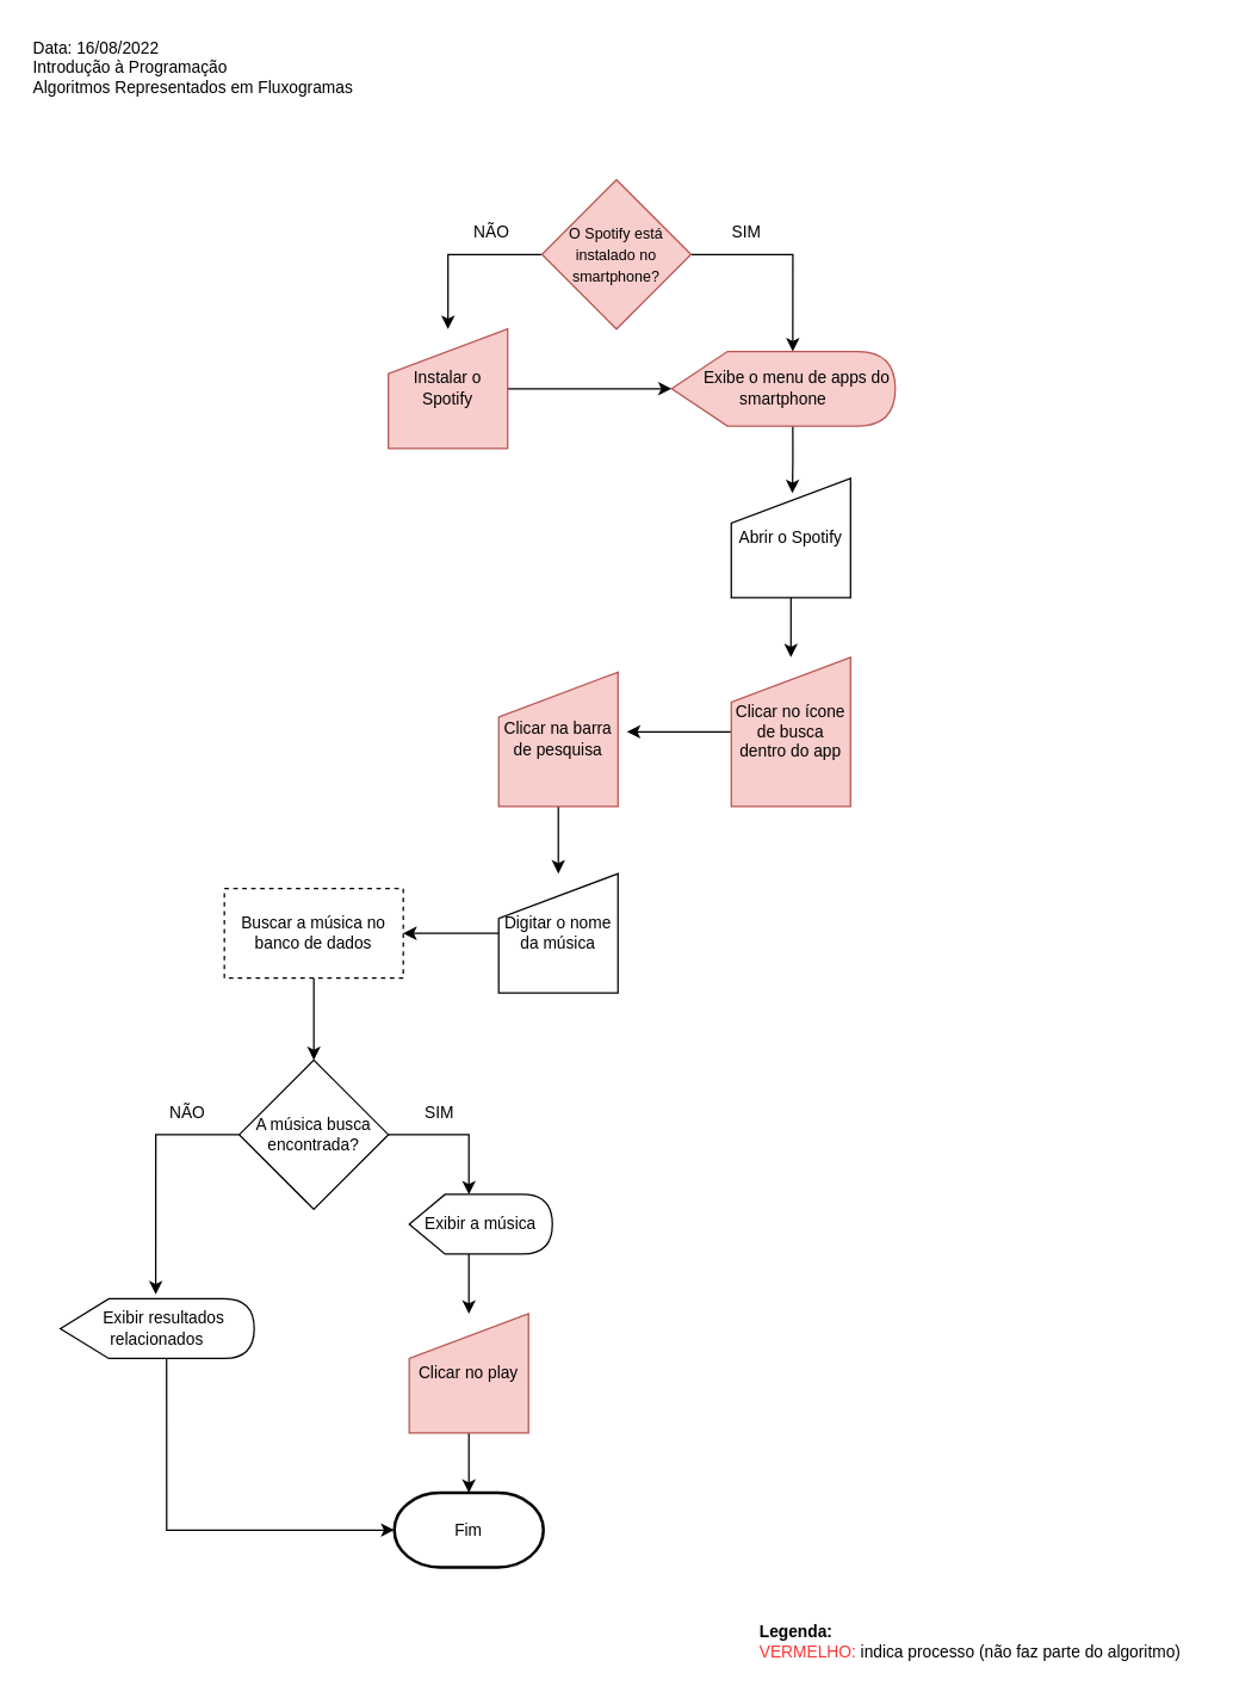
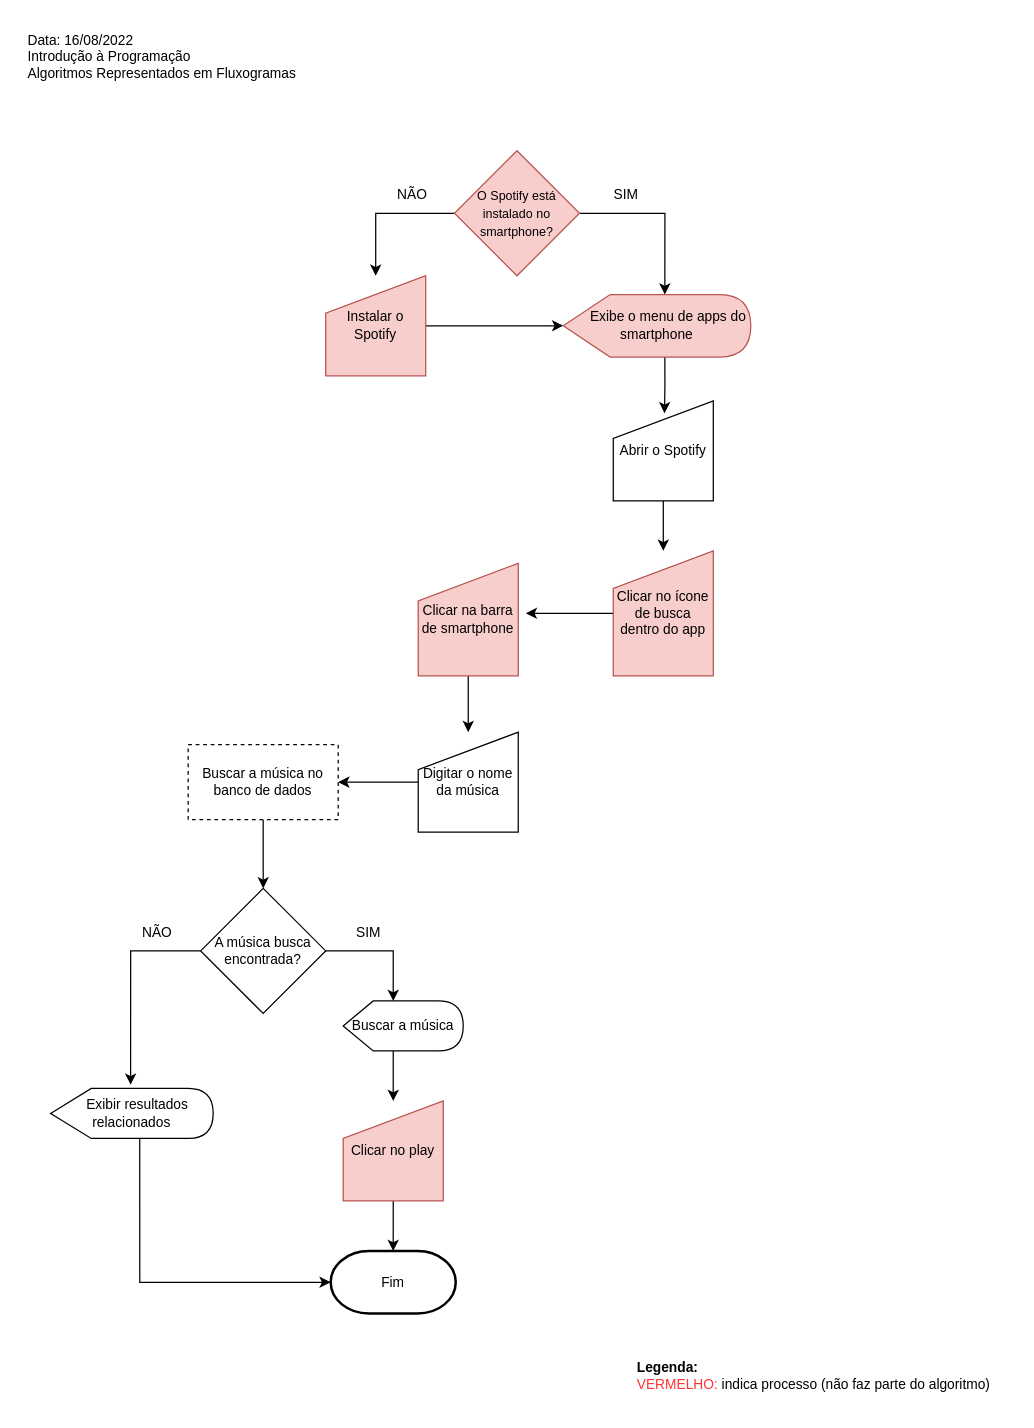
- <mxCell id="18" value="&lt;span style=&quot;color: rgb(0, 0, 0); font-family: Helvetica; font-size: 11px; font-style: normal; font-variant-ligatures: normal; font-variant-caps: normal; font-weight: 400; letter-spacing: normal; orphans: 2; text-align: center; text-indent: 0px; text-transform: none; widows: 2; word-spacing: 0px; -webkit-text-stroke-width: 0px; text-decoration-thickness: initial; text-decoration-style: initial; text-decoration-color: initial; float: none; display: inline !important;&quot;&gt;Clicar na barra de pesquisa&lt;/span&gt;" style="shape=manualInput;whiteSpace=wrap;html=1;fontSize=11;fillColor=#f8cecc;strokeColor=#b85450;" vertex="1" parent="1"><mxGeometry x="334" y="450" width="80" height="90" as="geometry" /></mxCell>
+ <mxCell id="18" value="&lt;span style=&quot;color: rgb(0, 0, 0); font-family: Helvetica; font-size: 11px; font-style: normal; font-variant-ligatures: normal; font-variant-caps: normal; font-weight: 400; letter-spacing: normal; orphans: 2; text-align: center; text-indent: 0px; text-transform: none; widows: 2; word-spacing: 0px; -webkit-text-stroke-width: 0px; text-decoration-thickness: initial; text-decoration-style: initial; text-decoration-color: initial; float: none; display: inline !important;&quot;&gt;Clicar na barra de smartphone&lt;/span&gt;" style="shape=manualInput;whiteSpace=wrap;html=1;fontSize=11;fillColor=#f8cecc;strokeColor=#b85450;" vertex="1" parent="1"><mxGeometry x="334" y="450" width="80" height="90" as="geometry" /></mxCell>
- <mxCell id="25" value="Exibir a música" style="shape=display;whiteSpace=wrap;html=1;fontSize=11;" vertex="1" parent="1"><mxGeometry x="274" y="800" width="96" height="40" as="geometry" /></mxCell>
+ <mxCell id="25" value="Buscar a música" style="shape=display;whiteSpace=wrap;html=1;fontSize=11;" vertex="1" parent="1"><mxGeometry x="274" y="800" width="96" height="40" as="geometry" /></mxCell>
